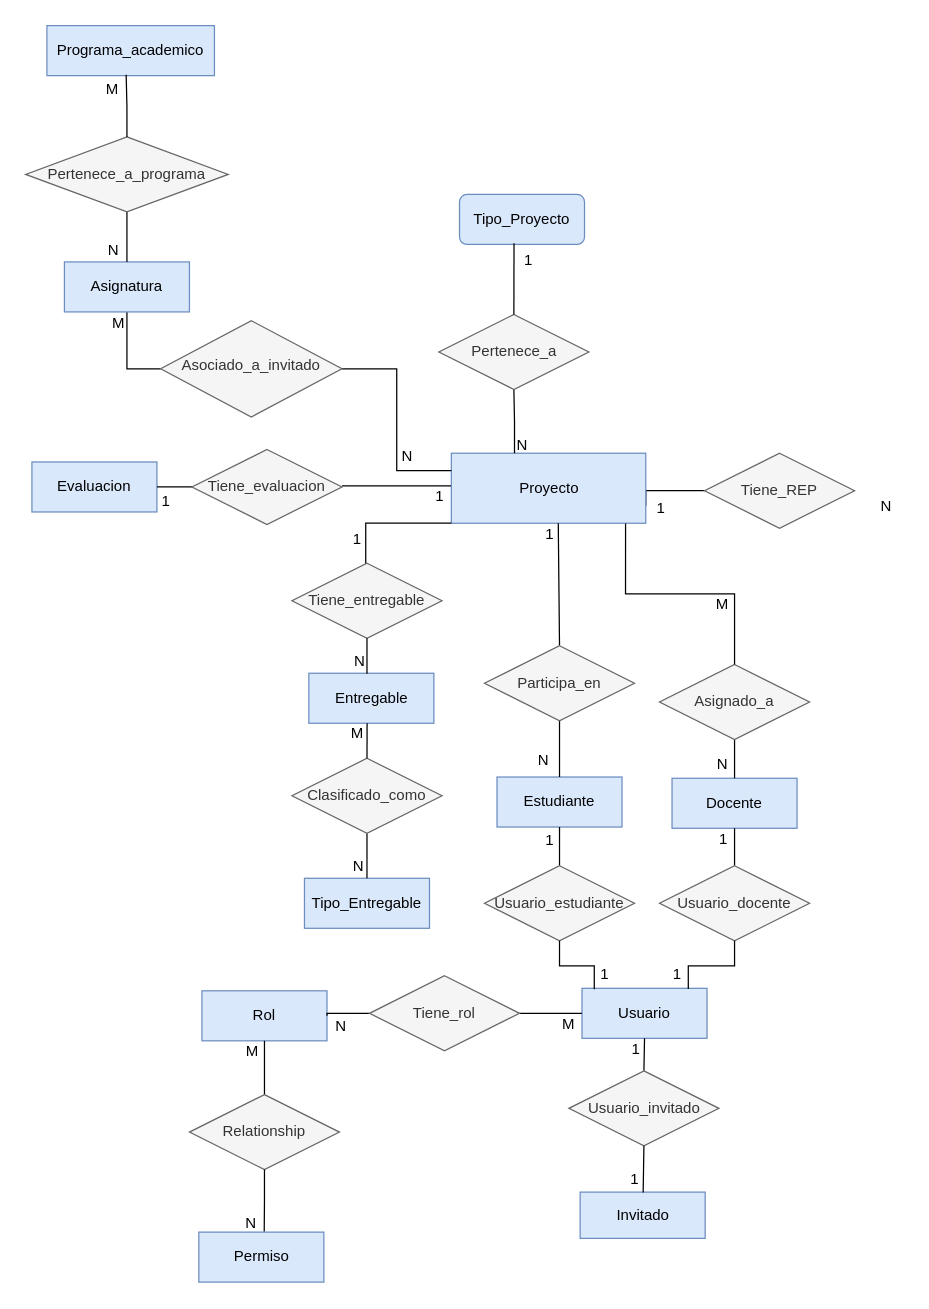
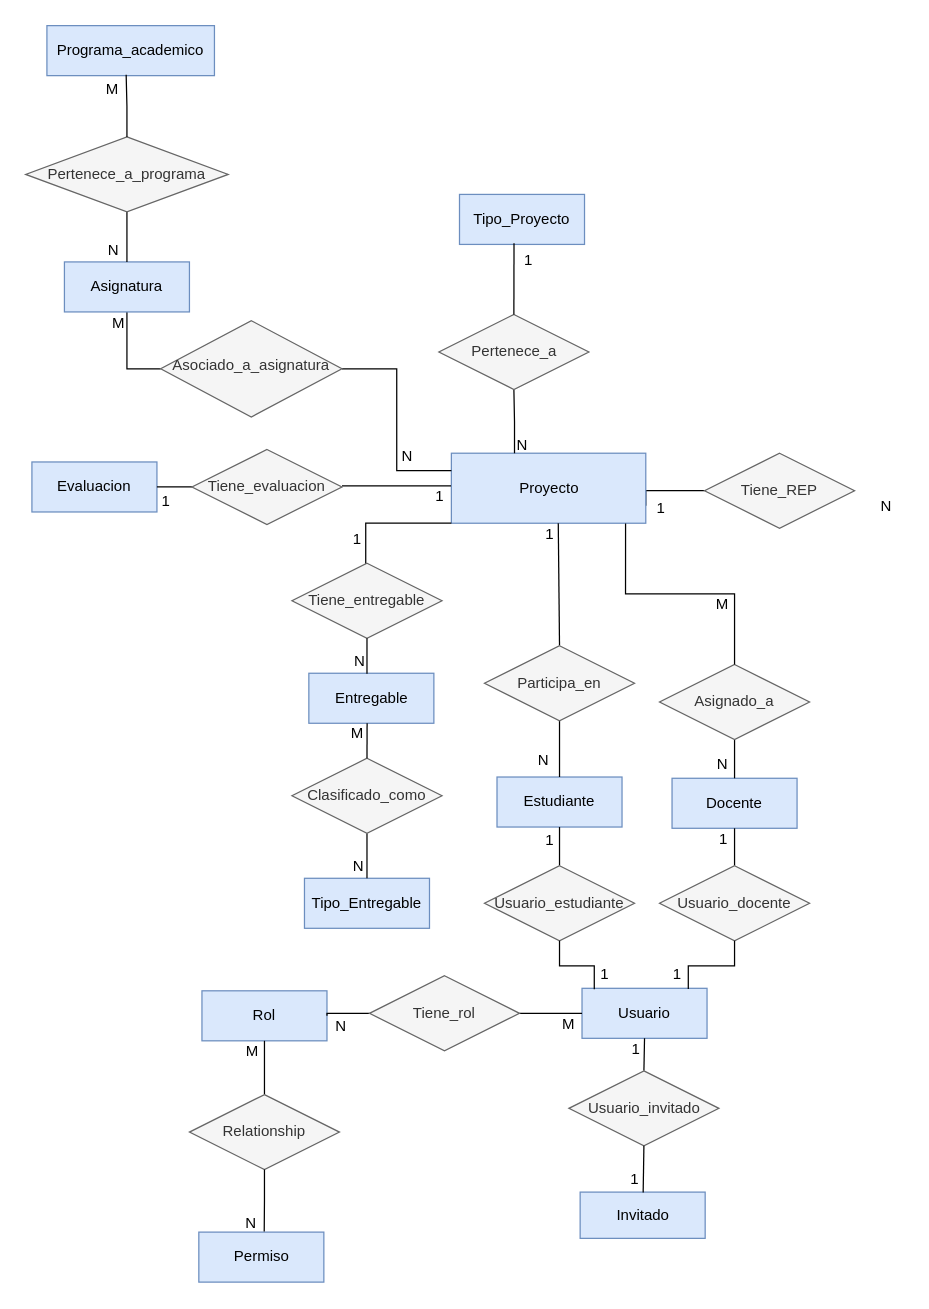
- <mxCell id="2" value="Tipo_Proyecto" style="whiteSpace=wrap;html=1;align=center;fillColor=#dae8fc;strokeColor=#6c8ebf;rounded=1;" parent="1" vertex="1"><mxGeometry x="367" y="155" width="100" height="40" as="geometry" /></mxCell>
+ <mxCell id="2" value="Tipo_Proyecto" style="whiteSpace=wrap;html=1;align=center;fillColor=#dae8fc;strokeColor=#6c8ebf;" parent="1" vertex="1"><mxGeometry x="367" y="155" width="100" height="40" as="geometry" /></mxCell>
- <mxCell id="41" value="&lt;table&gt;&lt;tbody&gt;&lt;tr&gt;&lt;td data-end=&quot;1816&quot; data-start=&quot;1785&quot; class=&quot;max-w-[calc(var(--thread-content-max-width)*2/3)]&quot;&gt;Asociado_a_invitado&lt;/td&gt;&lt;/tr&gt;&lt;/tbody&gt;&lt;/table&gt;&lt;table&gt;&lt;tbody&gt;&lt;tr&gt;&lt;td data-end=&quot;1842&quot; data-start=&quot;1816&quot; class=&quot;max-w-[calc(var(--thread-content-max-width)*2/3)]&quot;&gt;&lt;/td&gt;&lt;/tr&gt;&lt;/tbody&gt;&lt;/table&gt;" style="shape=rhombus;perimeter=rhombusPerimeter;whiteSpace=wrap;html=1;align=center;fillColor=#f5f5f5;strokeColor=#666666;fontColor=#333333;" parent="1" vertex="1"><mxGeometry x="128" y="256" width="145" height="77" as="geometry" /></mxCell>
+ <mxCell id="41" value="&lt;table&gt;&lt;tbody&gt;&lt;tr&gt;&lt;td data-end=&quot;1816&quot; data-start=&quot;1785&quot; class=&quot;max-w-[calc(var(--thread-content-max-width)*2/3)]&quot;&gt;Asociado_a_asignatura&lt;/td&gt;&lt;/tr&gt;&lt;/tbody&gt;&lt;/table&gt;&lt;table&gt;&lt;tbody&gt;&lt;tr&gt;&lt;td data-end=&quot;1842&quot; data-start=&quot;1816&quot; class=&quot;max-w-[calc(var(--thread-content-max-width)*2/3)]&quot;&gt;&lt;/td&gt;&lt;/tr&gt;&lt;/tbody&gt;&lt;/table&gt;" style="shape=rhombus;perimeter=rhombusPerimeter;whiteSpace=wrap;html=1;align=center;fillColor=#f5f5f5;strokeColor=#666666;fontColor=#333333;" parent="1" vertex="1"><mxGeometry x="128" y="256" width="145" height="77" as="geometry" /></mxCell>
